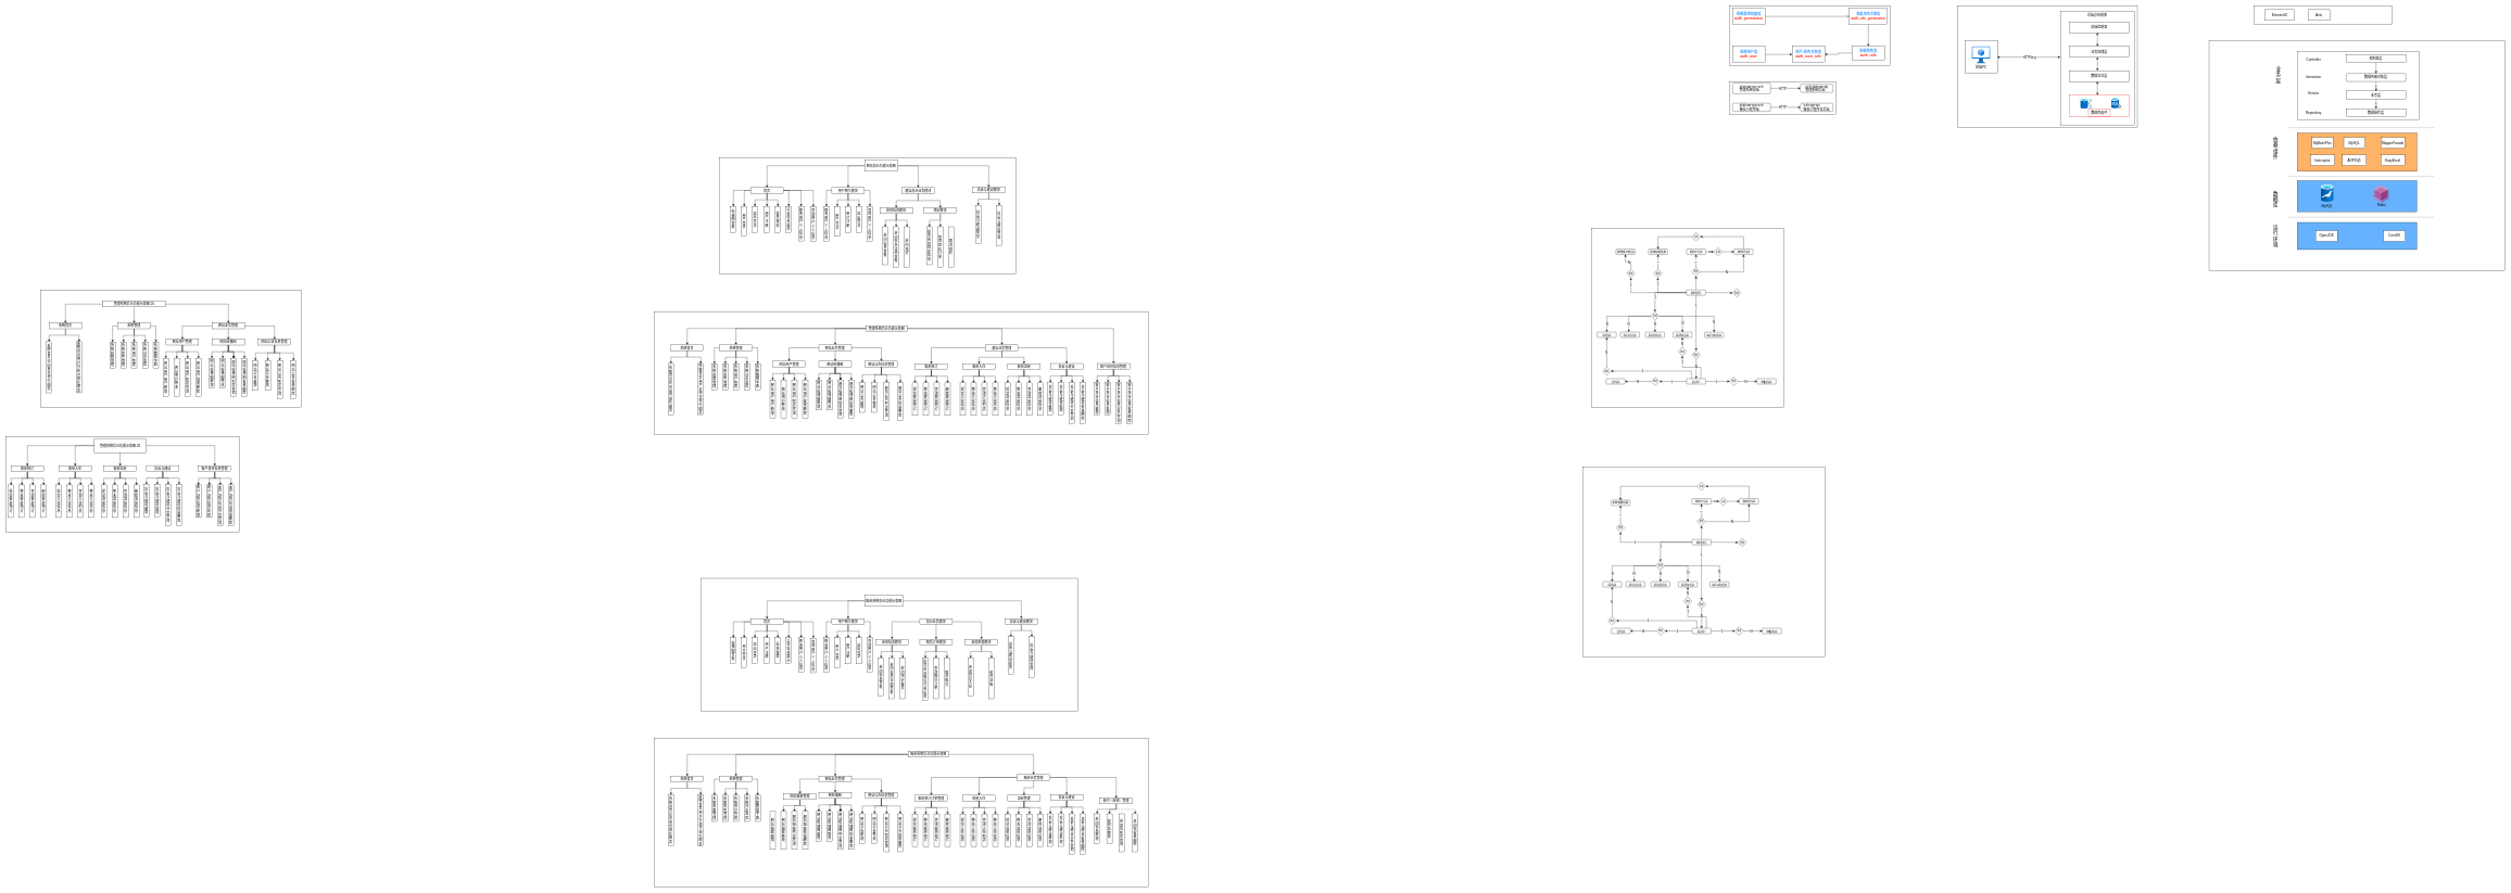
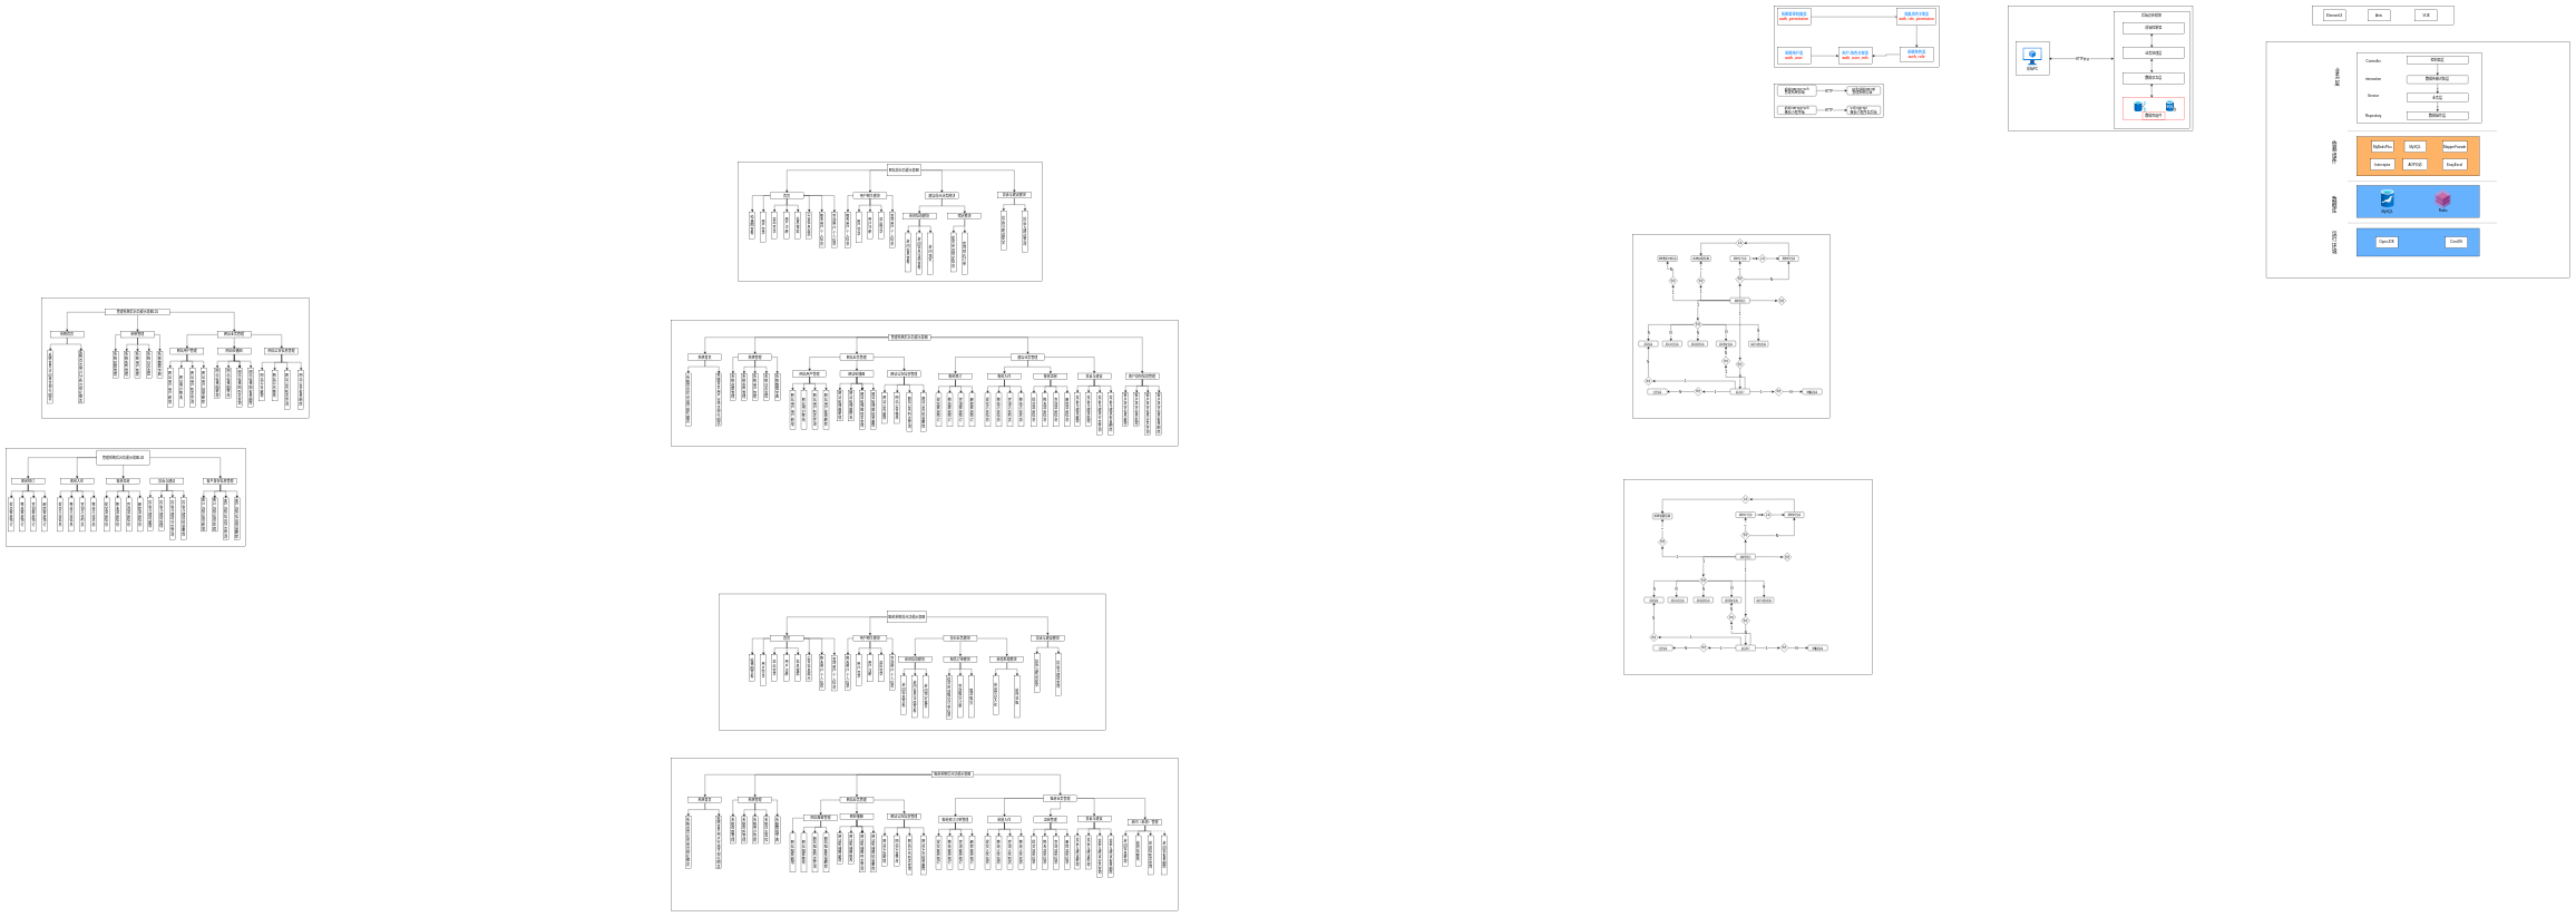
- <mxCell id="61" value="ElementUI" style="rounded=0;whiteSpace=wrap;html=1;" parent="1" vertex="1"><mxGeometry x="8340" y="35" width="110" height="40" as="geometry" /></mxCell>
+ <mxCell id="61" value="ElementUI" style="rounded=0;whiteSpace=wrap;html=1;" parent="1" vertex="1"><mxGeometry x="8340" y="35" width="80" height="40" as="geometry" /></mxCell>
+ <mxCell id="63" value="VUE" style="rounded=0;whiteSpace=wrap;html=1;" parent="1" vertex="1"><mxGeometry x="8670" y="35" width="80" height="40" as="geometry" /></mxCell>
- <mxCell id="271" value="取消预约" style="rounded=0;whiteSpace=wrap;html=1;" parent="1" vertex="1"><mxGeometry x="3492.25" y="835.46" width="20" height="150" as="geometry" /></mxCell>
+ <mxCell id="303" style="edgeStyle=orthogonalEdgeStyle;rounded=0;orthogonalLoop=1;jettySize=auto;html=1;entryX=0.5;entryY=0;entryDx=0;entryDy=0;" parent="1" source="307" target="302" edge="1"><mxGeometry relative="1" as="geometry" /></mxCell>
+ <mxCell id="433" style="edgeStyle=orthogonalEdgeStyle;rounded=0;orthogonalLoop=1;jettySize=auto;html=1;" parent="1" source="435" target="438" edge="1"><mxGeometry relative="1" as="geometry" /></mxCell>
